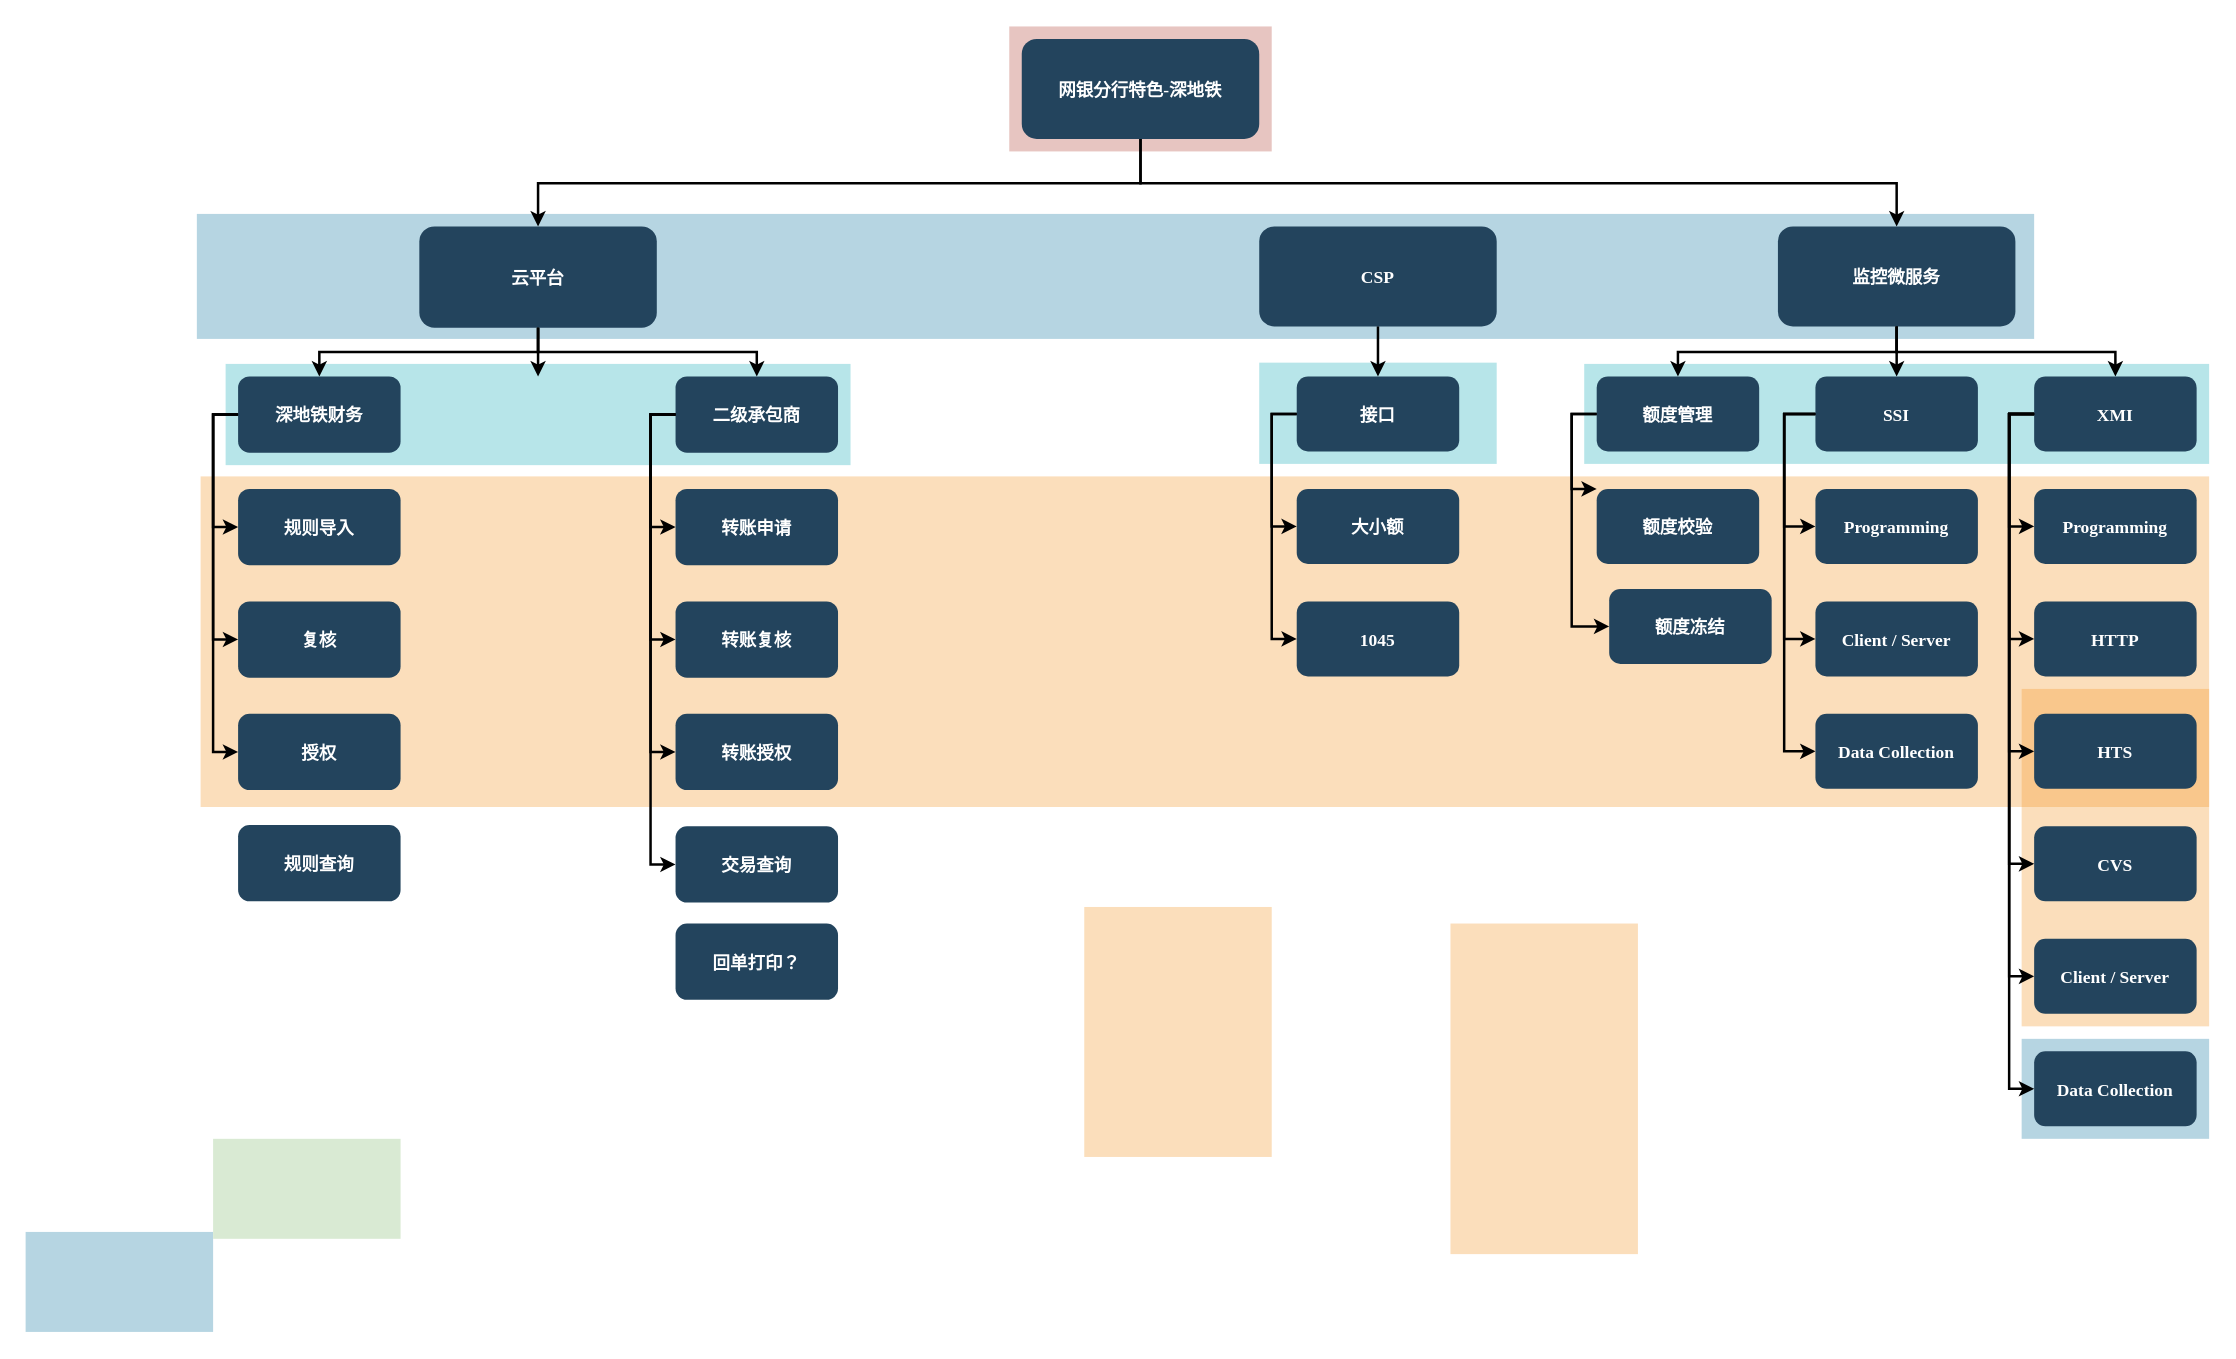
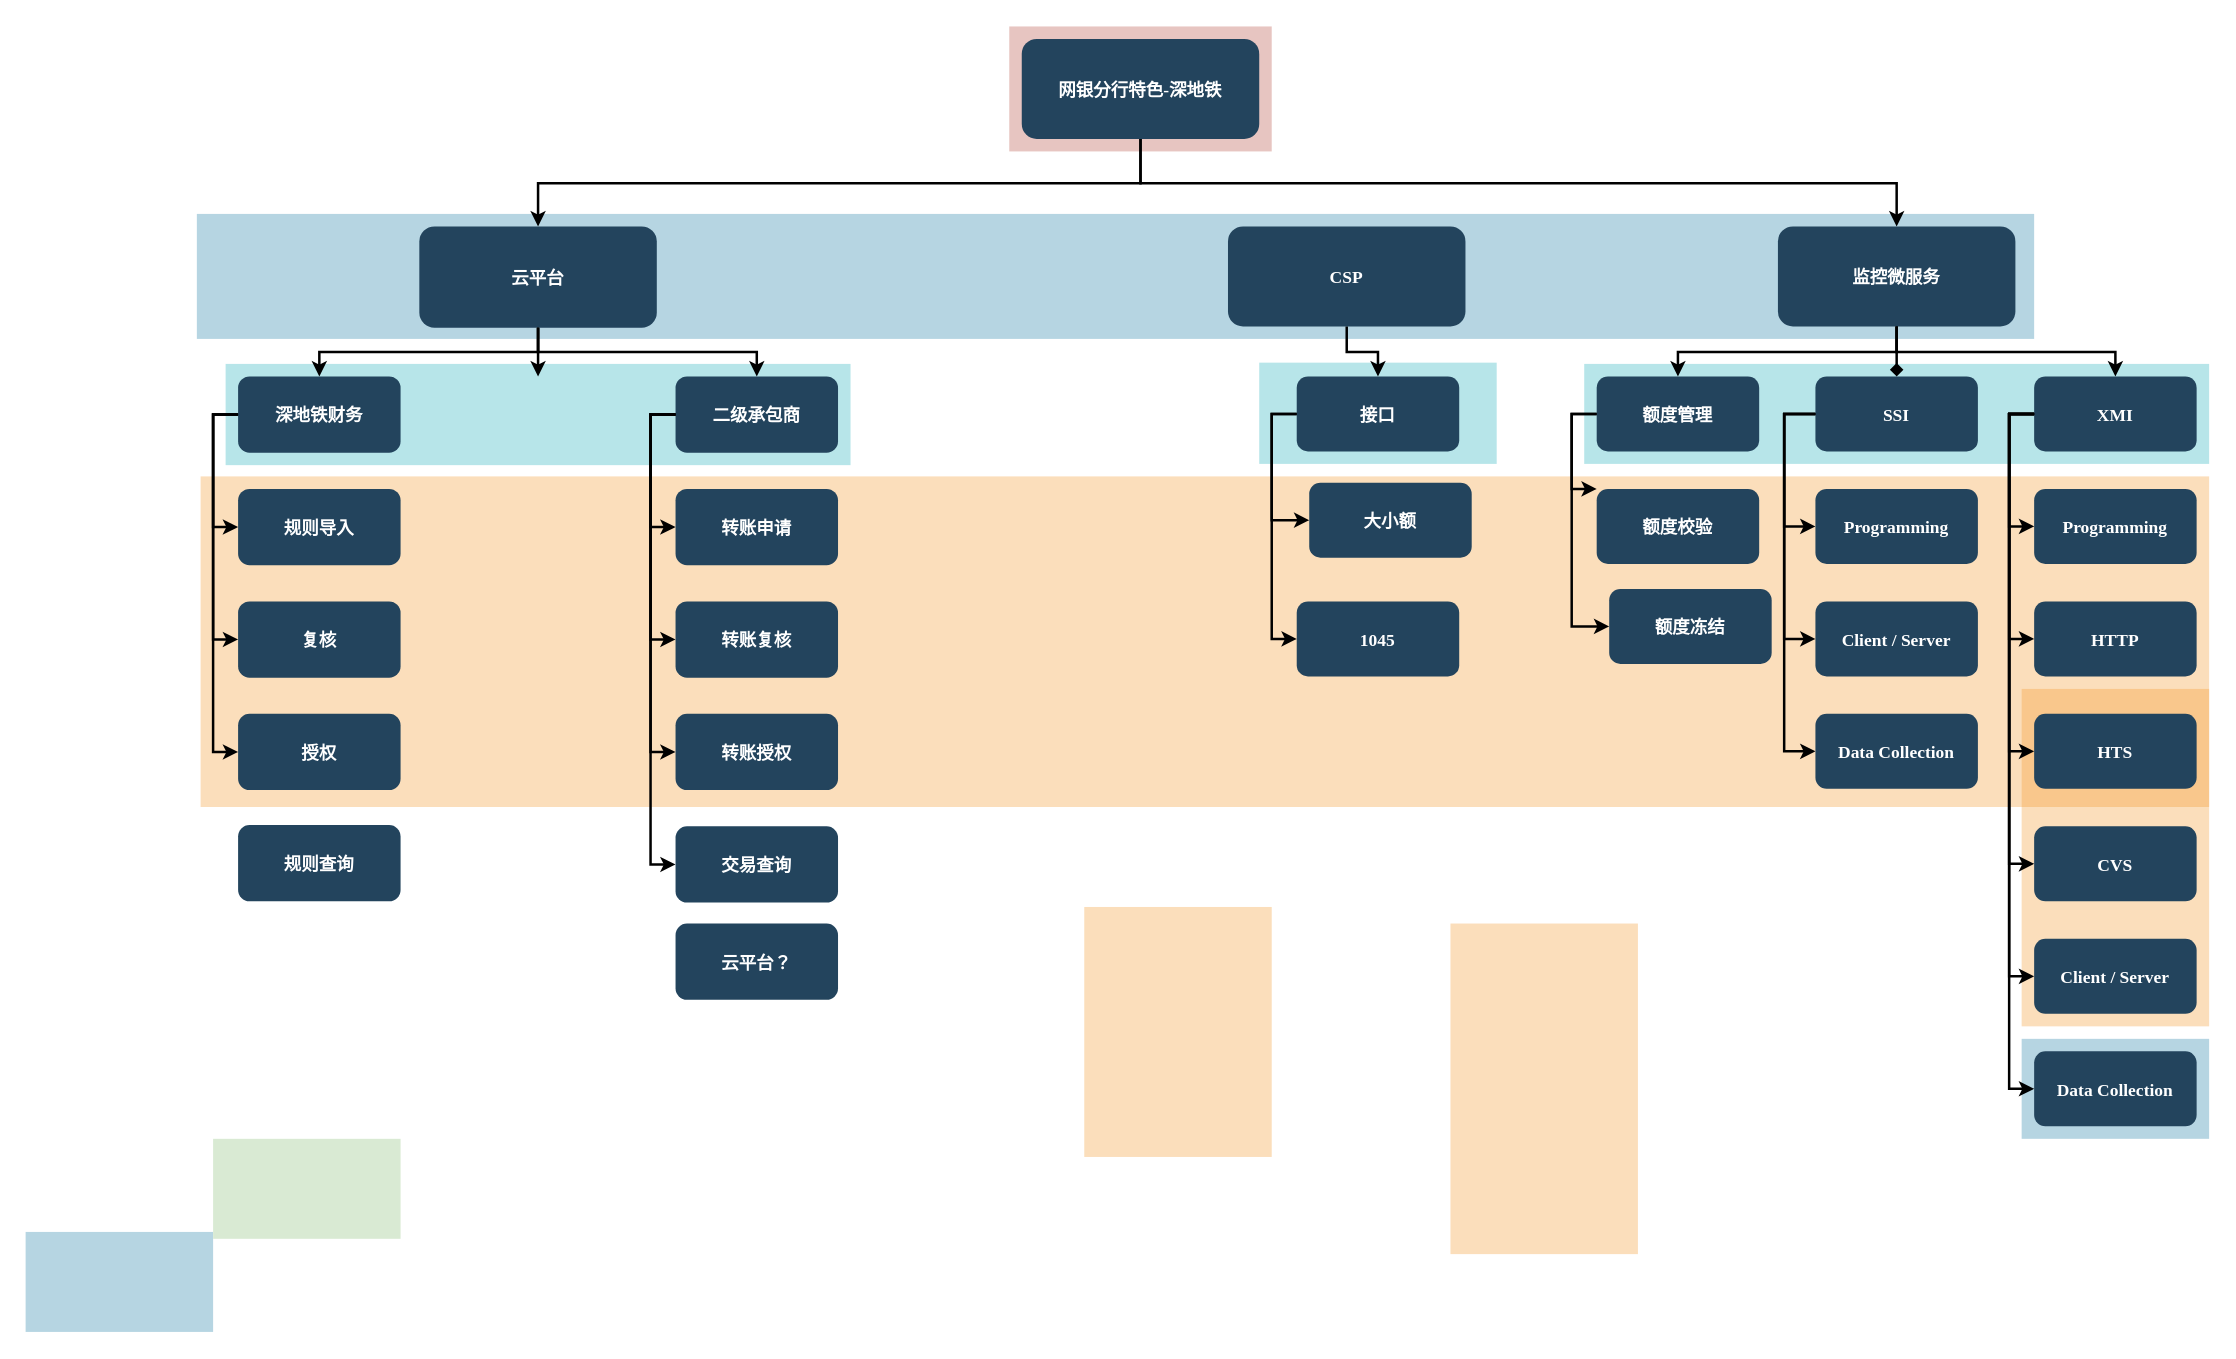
- <mxCell id="15" value="CSP" style="rounded=1;fillColor=#23445D;gradientColor=none;strokeColor=none;fontColor=#FFFFFF;fontStyle=1;fontFamily=Tahoma;fontSize=14" parent="1" vertex="1"><mxGeometry x="1007" y="180.5" width="190" height="80" as="geometry" /></mxCell>
+ <mxCell id="15" value="CSP" style="rounded=1;fillColor=#23445D;gradientColor=none;strokeColor=none;fontColor=#FFFFFF;fontStyle=1;fontFamily=Tahoma;fontSize=14" parent="1" vertex="1"><mxGeometry x="982" y="180.5" width="190" height="80" as="geometry" /></mxCell>
- <mxCell id="48" value="" style="edgeStyle=elbowEdgeStyle;elbow=vertical;strokeWidth=2;rounded=0" parent="1" source="13" target="22" edge="1"><mxGeometry x="-23" y="135.5" width="100" height="100" as="geometry"><mxPoint x="37" y="80.5" as="sourcePoint" /><mxPoint x="137" y="-19.5" as="targetPoint" /></mxGeometry></mxCell>
+ <mxCell id="48" value="" style="edgeStyle=elbowEdgeStyle;elbow=vertical;strokeWidth=2;rounded=0;endArrow=diamond;" parent="1" source="13" target="22" edge="1"><mxGeometry x="-23" y="135.5" width="100" height="100" as="geometry"><mxPoint x="37" y="80.5" as="sourcePoint" /><mxPoint x="137" y="-19.5" as="targetPoint" /></mxGeometry></mxCell>
- <mxCell id="17" value="大小额" style="rounded=1;fillColor=#23445D;gradientColor=none;strokeColor=none;fontColor=#FFFFFF;fontStyle=1;fontFamily=Tahoma;fontSize=14" parent="1" vertex="1"><mxGeometry x="1037" y="390.5" width="130" height="60" as="geometry" /></mxCell>
+ <mxCell id="17" value="大小额" style="rounded=1;fillColor=#23445D;gradientColor=none;strokeColor=none;fontColor=#FFFFFF;fontStyle=1;fontFamily=Tahoma;fontSize=14" parent="1" vertex="1"><mxGeometry x="1047" y="385.5" width="130" height="60" as="geometry" /></mxCell>
- <mxCell id="73" value="回单打印？" style="rounded=1;fillColor=#23445D;gradientColor=none;strokeColor=none;fontColor=#FFFFFF;fontStyle=1;fontFamily=Tahoma;fontSize=14" vertex="1" parent="1"><mxGeometry x="540" y="738.25" width="130" height="61" as="geometry" /></mxCell>
+ <mxCell id="73" value="云平台？" style="rounded=1;fillColor=#23445D;gradientColor=none;strokeColor=none;fontColor=#FFFFFF;fontStyle=1;fontFamily=Tahoma;fontSize=14" vertex="1" parent="1"><mxGeometry x="540" y="738.25" width="130" height="61" as="geometry" /></mxCell>
